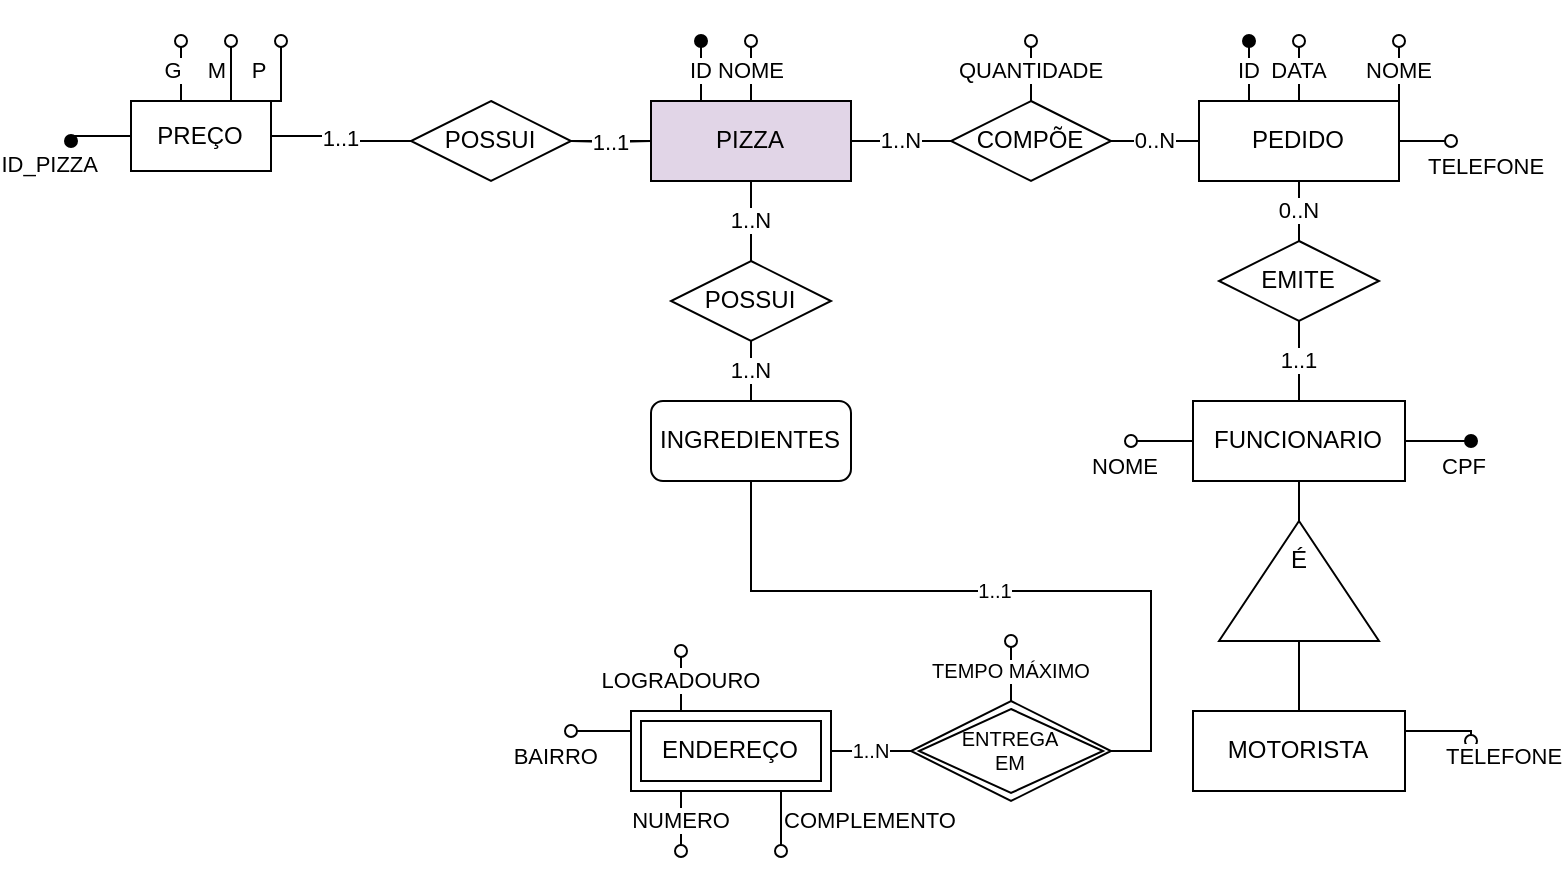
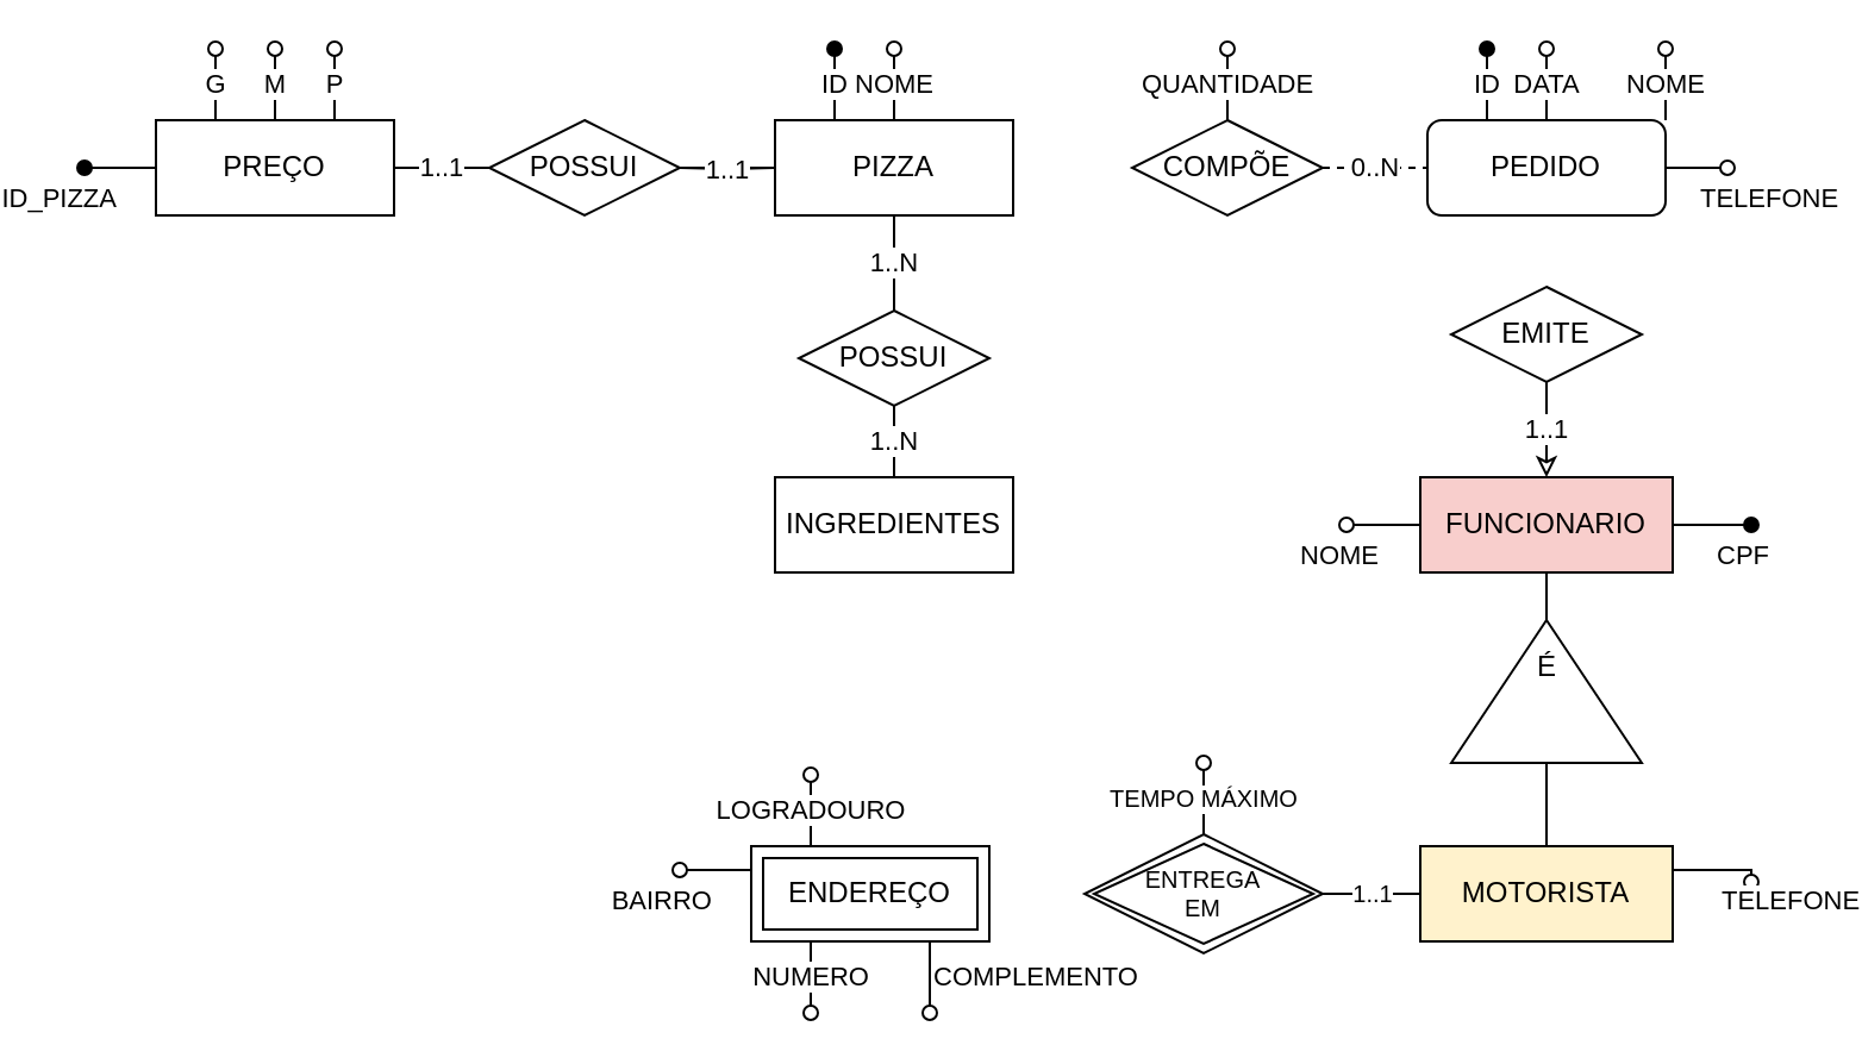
- <mxCell id="40" value="PREÇO" style="whiteSpace=wrap;html=1;align=center;labelBackgroundColor=none;sketch=0;gradientColor=none;" parent="35" vertex="1"><mxGeometry x="30" y="30" width="70" height="35" as="geometry" /></mxCell>
+ <mxCell id="40" value="PREÇO" style="whiteSpace=wrap;html=1;align=center;labelBackgroundColor=none;sketch=0;gradientColor=none;" parent="35" vertex="1"><mxGeometry x="30" y="30" width="100" height="40" as="geometry" /></mxCell>
- <mxCell id="6" value="PIZZA" style="whiteSpace=wrap;html=1;align=center;fillColor=#e1d5e7;" parent="3" vertex="1"><mxGeometry y="30" width="100" height="40" as="geometry" /></mxCell>
+ <mxCell id="6" value="PIZZA" style="whiteSpace=wrap;html=1;align=center;" parent="3" vertex="1"><mxGeometry y="30" width="100" height="40" as="geometry" /></mxCell>
- <mxCell id="18" value="1..N" style="edgeStyle=orthogonalEdgeStyle;rounded=0;orthogonalLoop=1;jettySize=auto;html=1;exitX=0;exitY=0.5;exitDx=0;exitDy=0;entryX=1;entryY=0.5;entryDx=0;entryDy=0;endArrow=none;endFill=0;fontSize=11;" parent="1" source="20" target="6" edge="1"><mxGeometry relative="1" as="geometry" /></mxCell>
- <mxCell id="17" value="0..N" style="edgeStyle=orthogonalEdgeStyle;rounded=0;orthogonalLoop=1;jettySize=auto;html=1;exitX=1;exitY=0.5;exitDx=0;exitDy=0;entryX=0;entryY=0.5;entryDx=0;entryDy=0;endArrow=none;endFill=0;fontSize=11;" parent="1" source="20" target="12" edge="1"><mxGeometry relative="1" as="geometry" /></mxCell>
+ <mxCell id="17" value="0..N" style="edgeStyle=orthogonalEdgeStyle;rounded=0;orthogonalLoop=1;jettySize=auto;html=1;exitX=1;exitY=0.5;exitDx=0;exitDy=0;entryX=0;entryY=0.5;entryDx=0;entryDy=0;endArrow=none;endFill=0;fontSize=11;dashed=1;" parent="1" source="20" target="12" edge="1"><mxGeometry relative="1" as="geometry" /></mxCell>
- <mxCell id="12" value="PEDIDO" style="whiteSpace=wrap;html=1;align=center;" parent="7" vertex="1"><mxGeometry y="30" width="100" height="40" as="geometry" /></mxCell>
+ <mxCell id="12" value="PEDIDO" style="whiteSpace=wrap;html=1;align=center;rounded=1;" parent="7" vertex="1"><mxGeometry y="30" width="100" height="40" as="geometry" /></mxCell>
- <mxCell id="13" value="0..N" style="edgeStyle=orthogonalEdgeStyle;rounded=0;orthogonalLoop=1;jettySize=auto;html=1;exitX=0.5;exitY=0;exitDx=0;exitDy=0;entryX=0.5;entryY=1;entryDx=0;entryDy=0;endArrow=none;endFill=0;" parent="1" source="15" target="12" edge="1"><mxGeometry relative="1" as="geometry" /></mxCell>
- <mxCell id="14" value="1..1" style="edgeStyle=orthogonalEdgeStyle;rounded=0;orthogonalLoop=1;jettySize=auto;html=1;exitX=0.5;exitY=1;exitDx=0;exitDy=0;entryX=0.5;entryY=0;entryDx=0;entryDy=0;endArrow=none;endFill=0;fontSize=11;fontStyle=0" parent="1" source="15" target="44" edge="1"><mxGeometry relative="1" as="geometry" /></mxCell>
+ <mxCell id="14" value="1..1" style="edgeStyle=orthogonalEdgeStyle;rounded=0;orthogonalLoop=1;jettySize=auto;html=1;exitX=0.5;exitY=1;exitDx=0;exitDy=0;entryX=0.5;entryY=0;entryDx=0;entryDy=0;endArrow=classic;endFill=0;fontSize=11;fontStyle=0;" parent="1" source="15" target="44" edge="1"><mxGeometry relative="1" as="geometry" /></mxCell>
- <mxCell id="27" value="INGREDIENTES" style="whiteSpace=wrap;html=1;align=center;labelBackgroundColor=none;sketch=0;gradientColor=none;rounded=1;" parent="1" vertex="1"><mxGeometry x="310" y="200" width="100" height="40" as="geometry" /></mxCell>
+ <mxCell id="27" value="INGREDIENTES" style="whiteSpace=wrap;html=1;align=center;labelBackgroundColor=none;sketch=0;gradientColor=none;" parent="1" vertex="1"><mxGeometry x="310" y="200" width="100" height="40" as="geometry" /></mxCell>
- <mxCell id="44" value="FUNCIONARIO" style="whiteSpace=wrap;html=1;align=center;" parent="41" vertex="1"><mxGeometry x="31" width="106" height="40" as="geometry" /></mxCell>
+ <mxCell id="44" value="FUNCIONARIO" style="whiteSpace=wrap;html=1;align=center;fillColor=#f8cecc;" parent="41" vertex="1"><mxGeometry x="31" width="106" height="40" as="geometry" /></mxCell>
- <mxCell id="54" value="1..1" style="edgeStyle=orthogonalEdgeStyle;rounded=0;orthogonalLoop=1;jettySize=auto;html=1;exitX=1;exitY=0.5;exitDx=0;exitDy=0;endArrow=none;endFill=0;fontSize=10;" parent="1" source="53" target="27" edge="1"><mxGeometry relative="1" as="geometry" /></mxCell>
+ <mxCell id="54" value="1..1" style="edgeStyle=orthogonalEdgeStyle;rounded=0;orthogonalLoop=1;jettySize=auto;html=1;exitX=1;exitY=0.5;exitDx=0;exitDy=0;entryX=0;entryY=0.5;entryDx=0;entryDy=0;endArrow=none;endFill=0;fontSize=10;" parent="1" source="53" target="25" edge="1"><mxGeometry relative="1" as="geometry" /></mxCell>
- <mxCell id="55" value="1..N" style="edgeStyle=orthogonalEdgeStyle;rounded=0;orthogonalLoop=1;jettySize=auto;html=1;exitX=0;exitY=0.5;exitDx=0;exitDy=0;entryX=1;entryY=0.5;entryDx=0;entryDy=0;endArrow=none;endFill=0;fontSize=10;" parent="1" source="53" target="50" edge="1"><mxGeometry relative="1" as="geometry" /></mxCell>
- <mxCell id="25" value="MOTORISTA" style="whiteSpace=wrap;html=1;align=center;" parent="1" vertex="1"><mxGeometry x="581" y="355" width="106" height="40" as="geometry" /></mxCell>
+ <mxCell id="25" value="MOTORISTA" style="whiteSpace=wrap;html=1;align=center;fillColor=#fff2cc;" parent="1" vertex="1"><mxGeometry x="581" y="355" width="106" height="40" as="geometry" /></mxCell>
